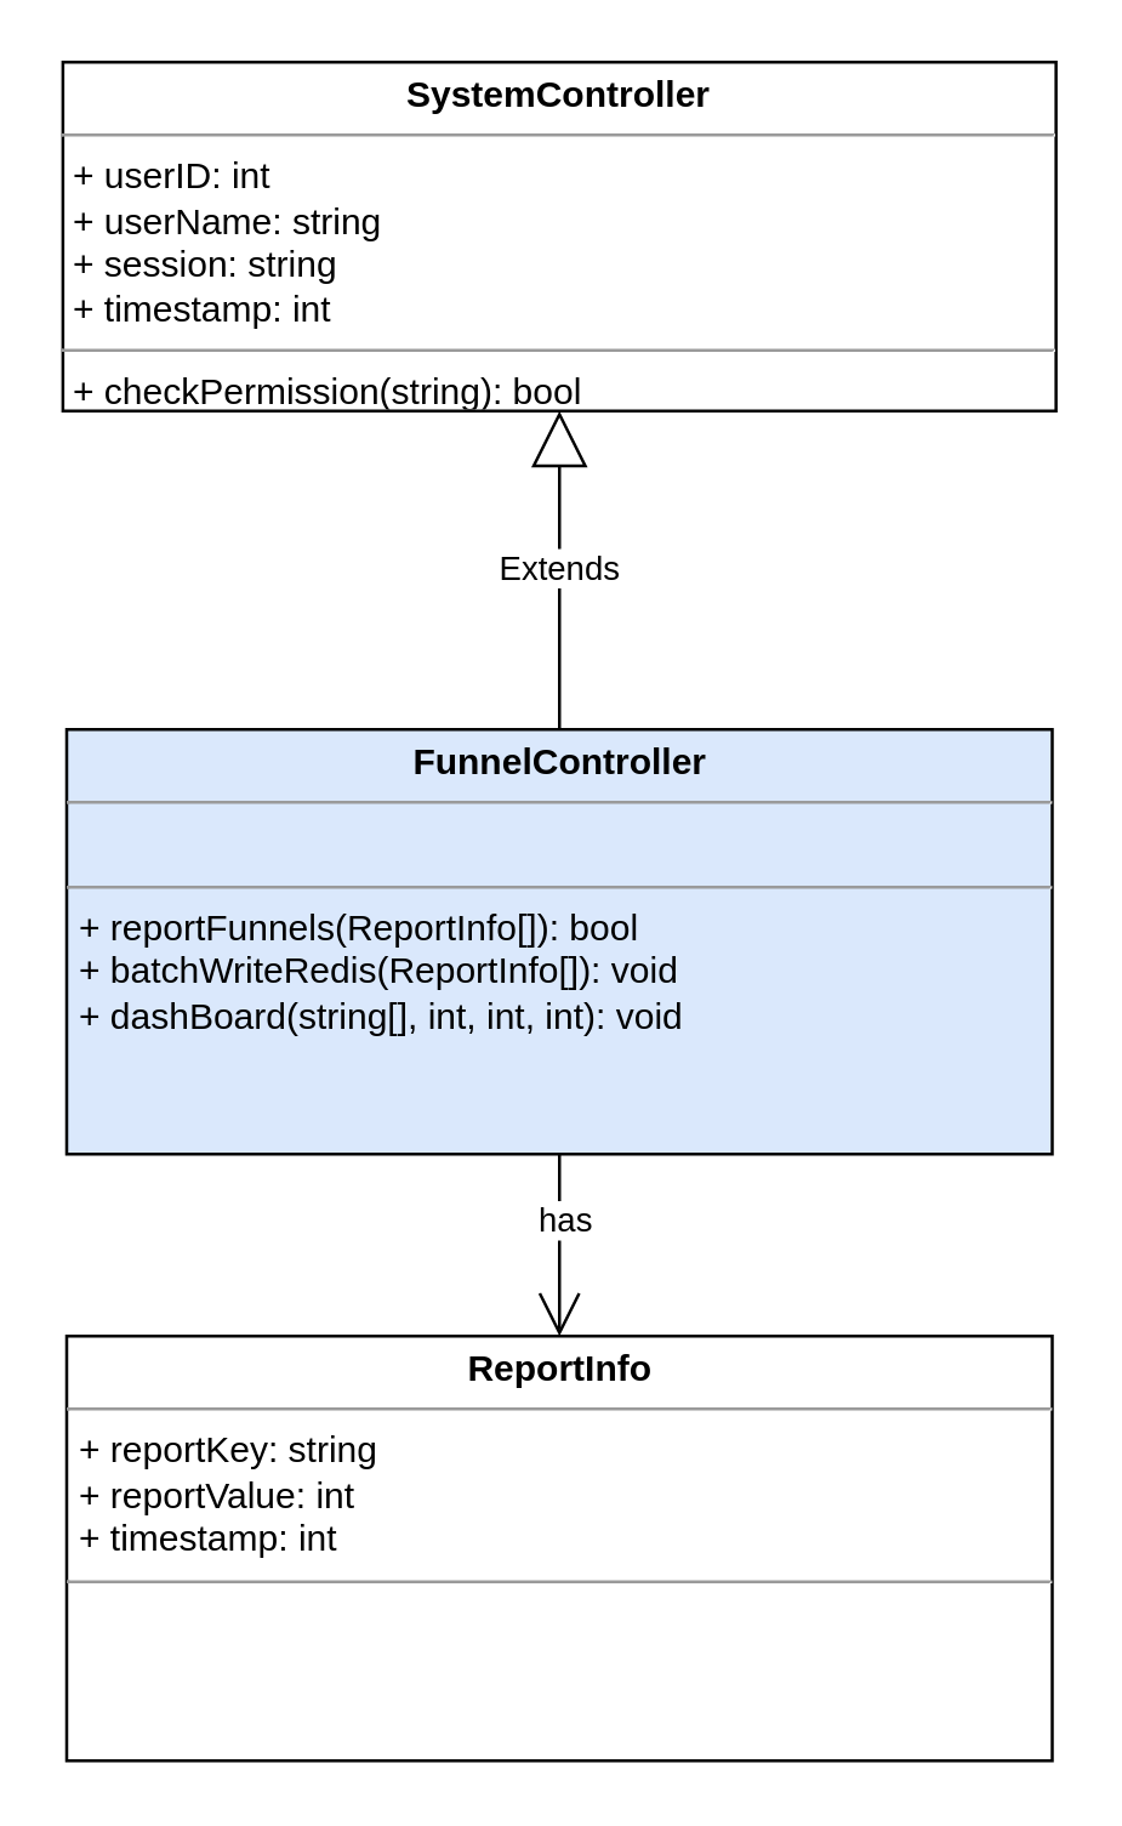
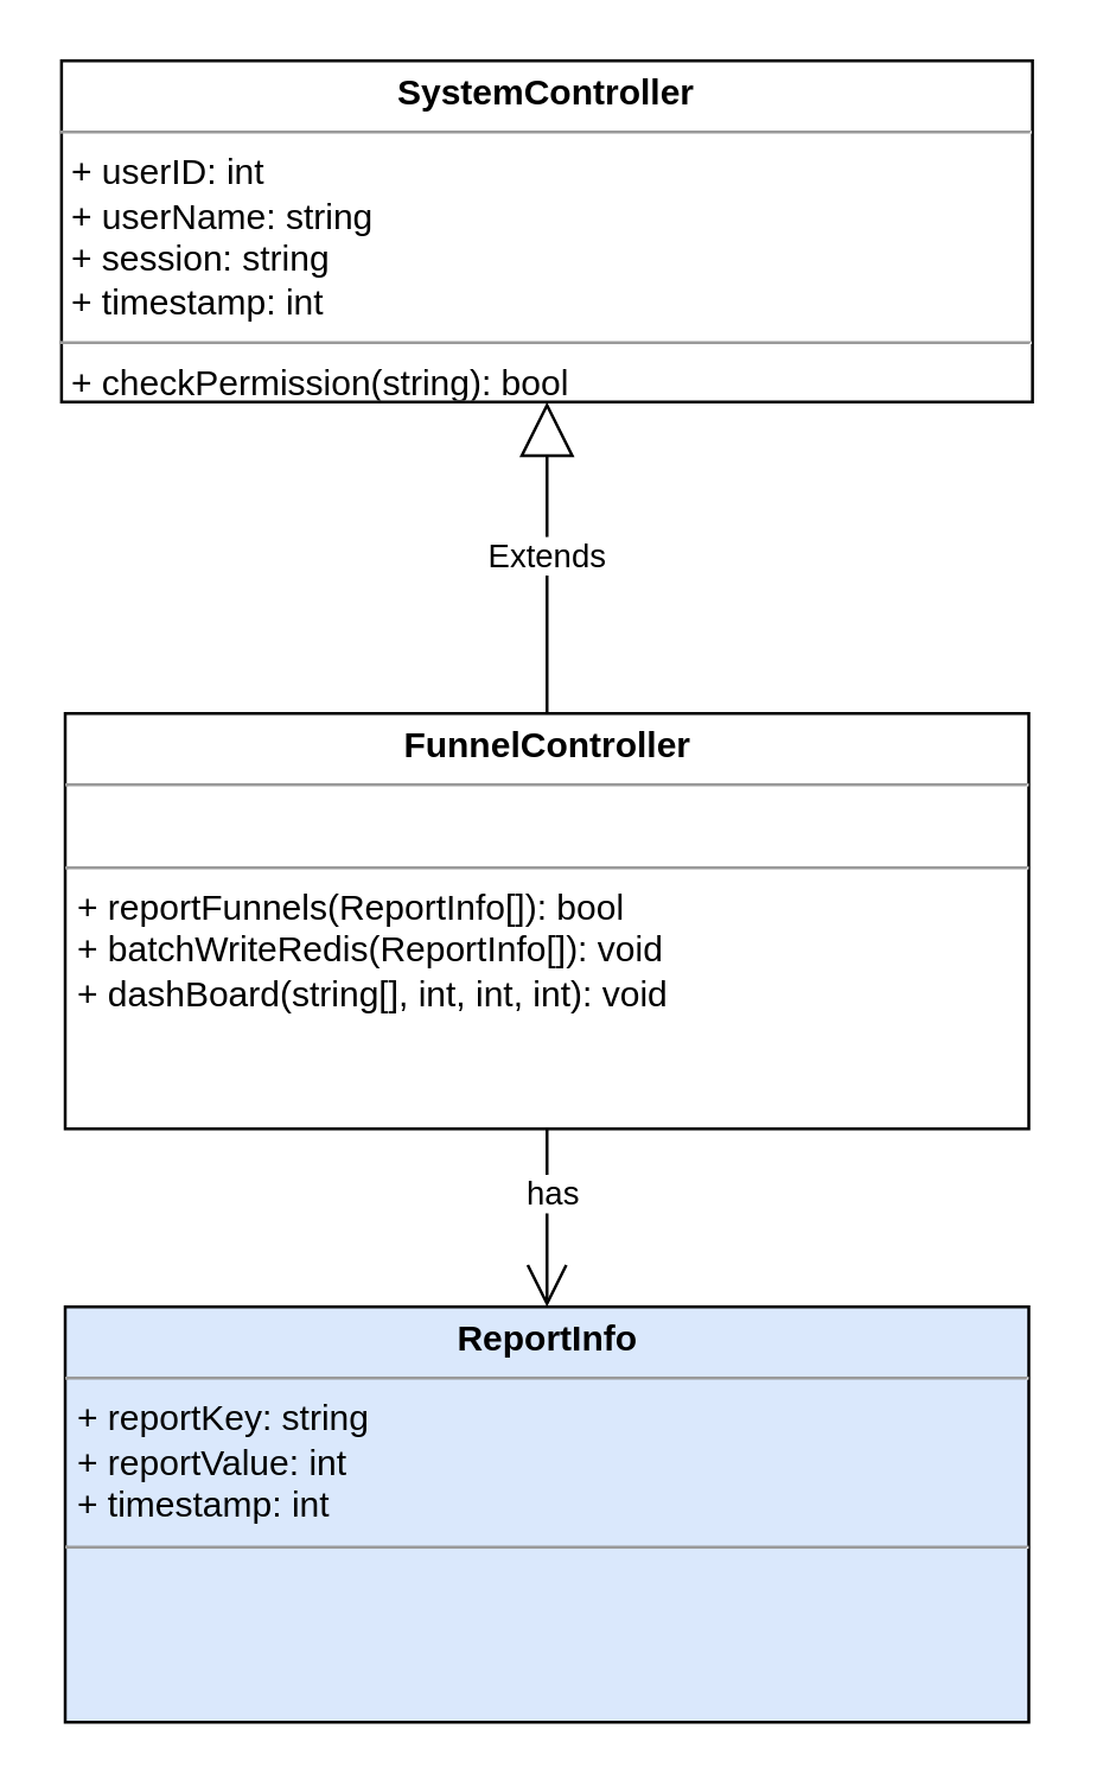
- <mxCell id="2" value="&lt;p style=&quot;margin: 0px ; margin-top: 4px ; text-align: center&quot;&gt;&lt;b&gt;FunnelController&lt;/b&gt;&lt;/p&gt;&lt;hr size=&quot;1&quot;&gt;&lt;p style=&quot;margin: 0px ; margin-left: 4px&quot;&gt;&lt;br&gt;&lt;/p&gt;&lt;hr size=&quot;1&quot;&gt;&lt;p style=&quot;margin: 0px 0px 0px 4px&quot;&gt;+ reportFunnels(ReportInfo[]): bool&lt;br&gt;&lt;/p&gt;&lt;p style=&quot;margin: 0px 0px 0px 4px&quot;&gt;+ batchWriteRedis(ReportInfo[]): void&lt;/p&gt;&lt;p style=&quot;margin: 0px 0px 0px 4px&quot;&gt;+ dashBoard(string[], int, int, int): void&lt;/p&gt;" style="verticalAlign=top;align=left;overflow=fill;fontSize=12;fontFamily=Helvetica;html=1;fillColor=#dae8fc;" parent="1" vertex="1"><mxGeometry x="21.5" y="240" width="325" height="140" as="geometry" /></mxCell>
+ <mxCell id="2" value="&lt;p style=&quot;margin: 0px ; margin-top: 4px ; text-align: center&quot;&gt;&lt;b&gt;FunnelController&lt;/b&gt;&lt;/p&gt;&lt;hr size=&quot;1&quot;&gt;&lt;p style=&quot;margin: 0px ; margin-left: 4px&quot;&gt;&lt;br&gt;&lt;/p&gt;&lt;hr size=&quot;1&quot;&gt;&lt;p style=&quot;margin: 0px 0px 0px 4px&quot;&gt;+ reportFunnels(ReportInfo[]): bool&lt;br&gt;&lt;/p&gt;&lt;p style=&quot;margin: 0px 0px 0px 4px&quot;&gt;+ batchWriteRedis(ReportInfo[]): void&lt;/p&gt;&lt;p style=&quot;margin: 0px 0px 0px 4px&quot;&gt;+ dashBoard(string[], int, int, int): void&lt;/p&gt;" style="verticalAlign=top;align=left;overflow=fill;fontSize=12;fontFamily=Helvetica;html=1;" parent="1" vertex="1"><mxGeometry x="21.5" y="240" width="325" height="140" as="geometry" /></mxCell>
- <mxCell id="5" value="&lt;p style=&quot;margin: 0px ; margin-top: 4px ; text-align: center&quot;&gt;&lt;b&gt;ReportInfo&lt;/b&gt;&lt;/p&gt;&lt;hr size=&quot;1&quot;&gt;&lt;p style=&quot;margin: 0px ; margin-left: 4px&quot;&gt;+ reportKey: string&lt;/p&gt;&lt;p style=&quot;margin: 0px ; margin-left: 4px&quot;&gt;+ reportValue: int&lt;/p&gt;&lt;p style=&quot;margin: 0px ; margin-left: 4px&quot;&gt;+ timestamp: int&lt;/p&gt;&lt;hr size=&quot;1&quot;&gt;&lt;p style=&quot;margin: 0px 0px 0px 4px&quot;&gt;&lt;br&gt;&lt;/p&gt;" style="verticalAlign=top;align=left;overflow=fill;fontSize=12;fontFamily=Helvetica;html=1;" vertex="1" parent="1"><mxGeometry x="21.5" y="440" width="325" height="140" as="geometry" /></mxCell>
+ <mxCell id="5" value="&lt;p style=&quot;margin: 0px ; margin-top: 4px ; text-align: center&quot;&gt;&lt;b&gt;ReportInfo&lt;/b&gt;&lt;/p&gt;&lt;hr size=&quot;1&quot;&gt;&lt;p style=&quot;margin: 0px ; margin-left: 4px&quot;&gt;+ reportKey: string&lt;/p&gt;&lt;p style=&quot;margin: 0px ; margin-left: 4px&quot;&gt;+ reportValue: int&lt;/p&gt;&lt;p style=&quot;margin: 0px ; margin-left: 4px&quot;&gt;+ timestamp: int&lt;/p&gt;&lt;hr size=&quot;1&quot;&gt;&lt;p style=&quot;margin: 0px 0px 0px 4px&quot;&gt;&lt;br&gt;&lt;/p&gt;" style="verticalAlign=top;align=left;overflow=fill;fontSize=12;fontFamily=Helvetica;html=1;fillColor=#dae8fc;" vertex="1" parent="1"><mxGeometry x="21.5" y="440" width="325" height="140" as="geometry" /></mxCell>
